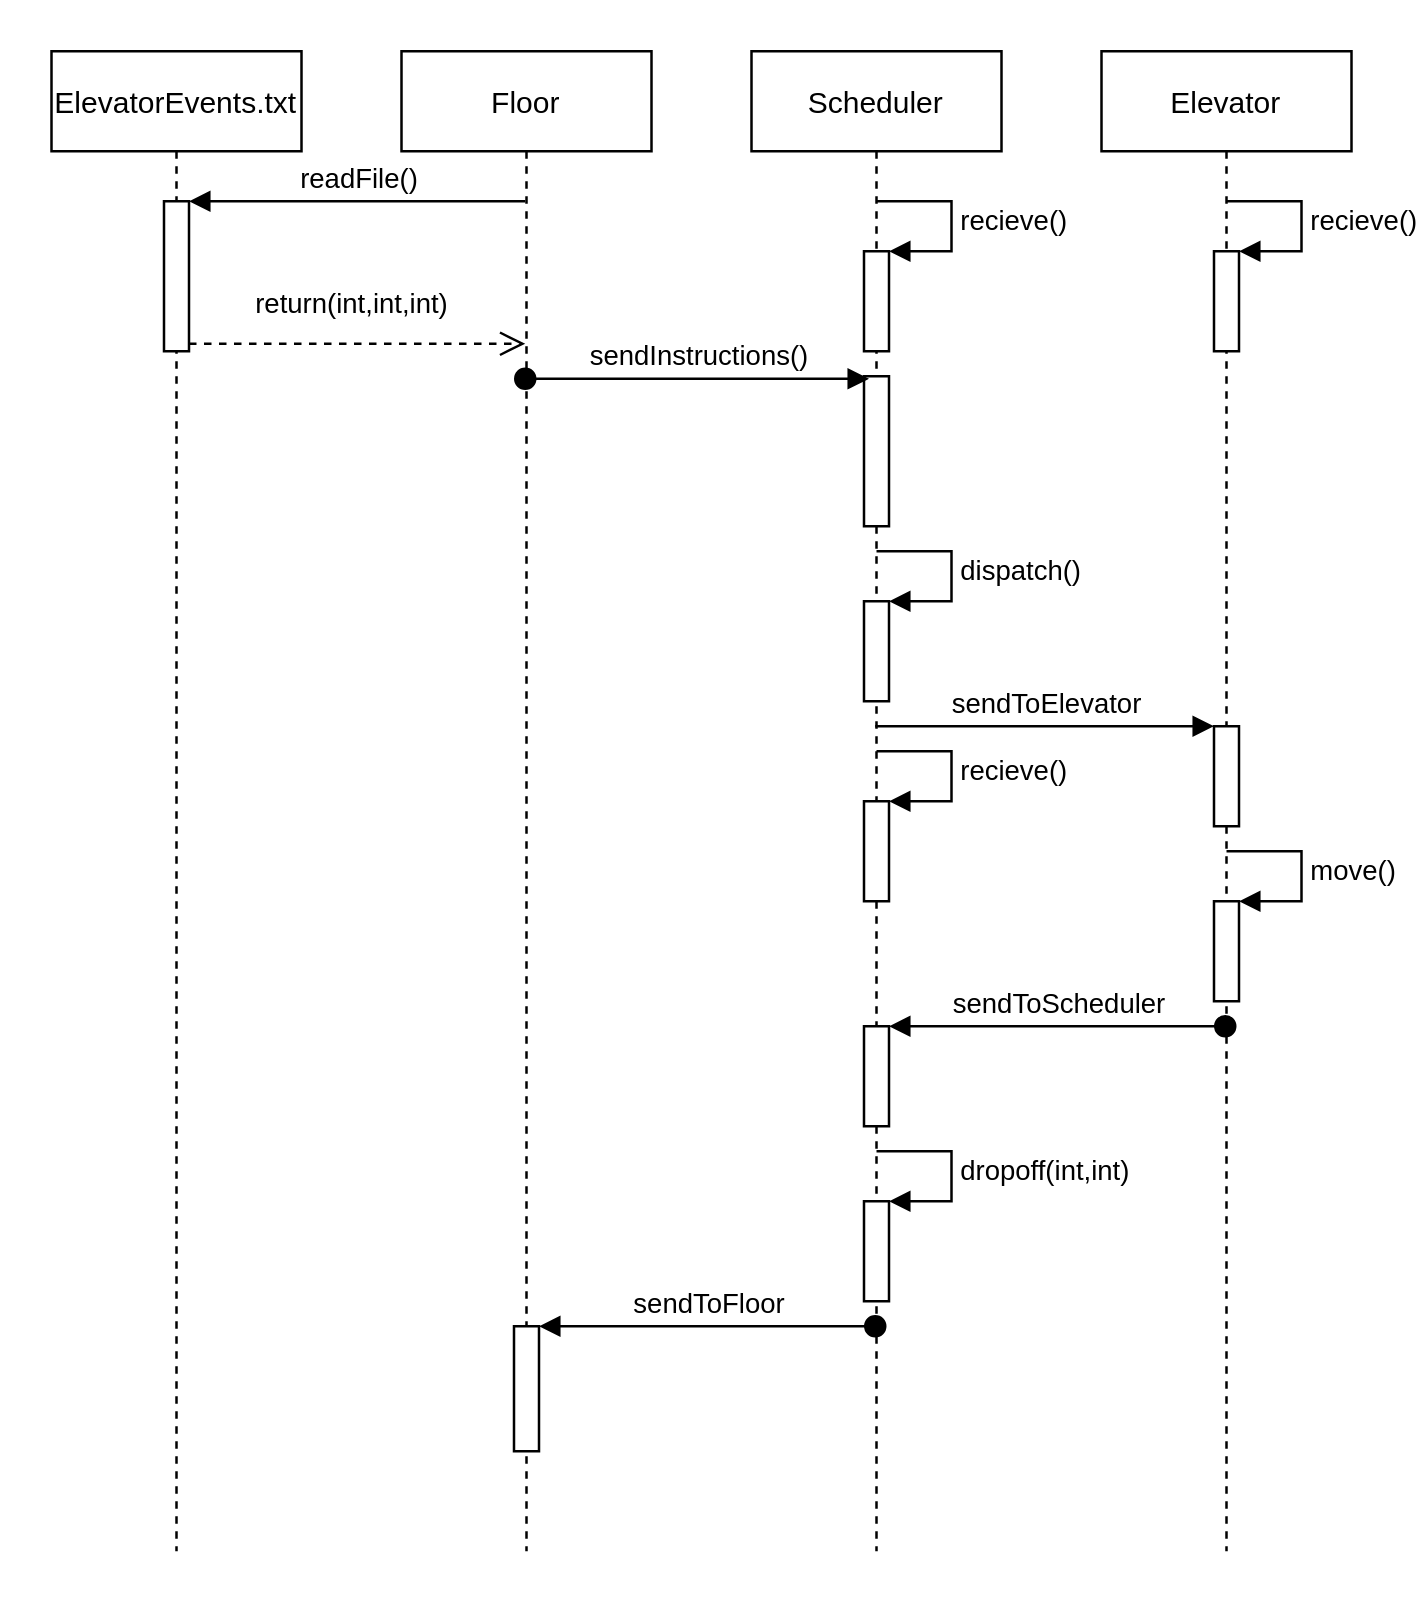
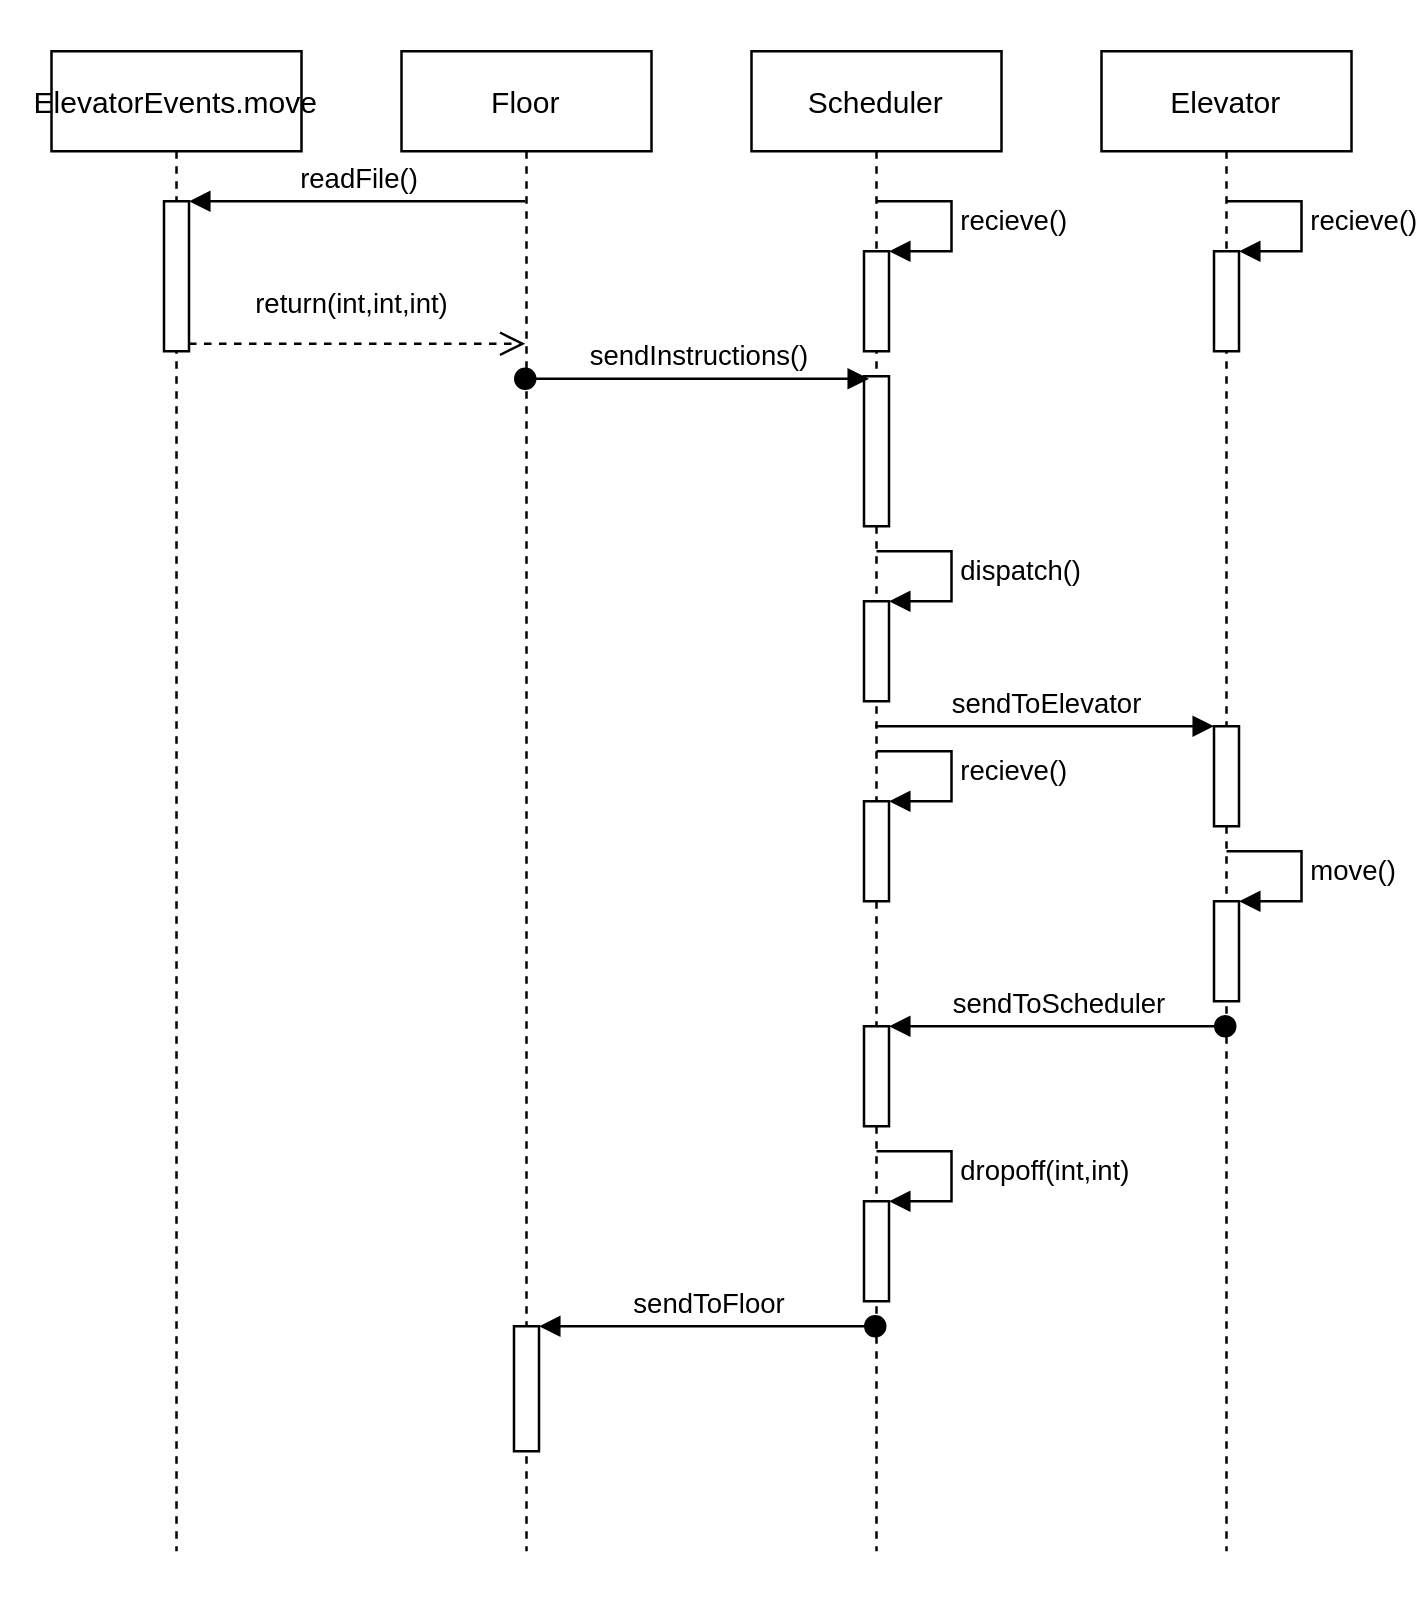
- <mxCell id="2" value="ElevatorEvents.txt" style="shape=umlLifeline;perimeter=lifelinePerimeter;container=1;collapsible=0;recursiveResize=0;rounded=0;shadow=0;strokeWidth=1;" parent="1" vertex="1"><mxGeometry x="20" y="20" width="100" height="600" as="geometry" /></mxCell>
+ <mxCell id="2" value="ElevatorEvents.move" style="shape=umlLifeline;perimeter=lifelinePerimeter;container=1;collapsible=0;recursiveResize=0;rounded=0;shadow=0;strokeWidth=1;" parent="1" vertex="1"><mxGeometry x="20" y="20" width="100" height="600" as="geometry" /></mxCell>
